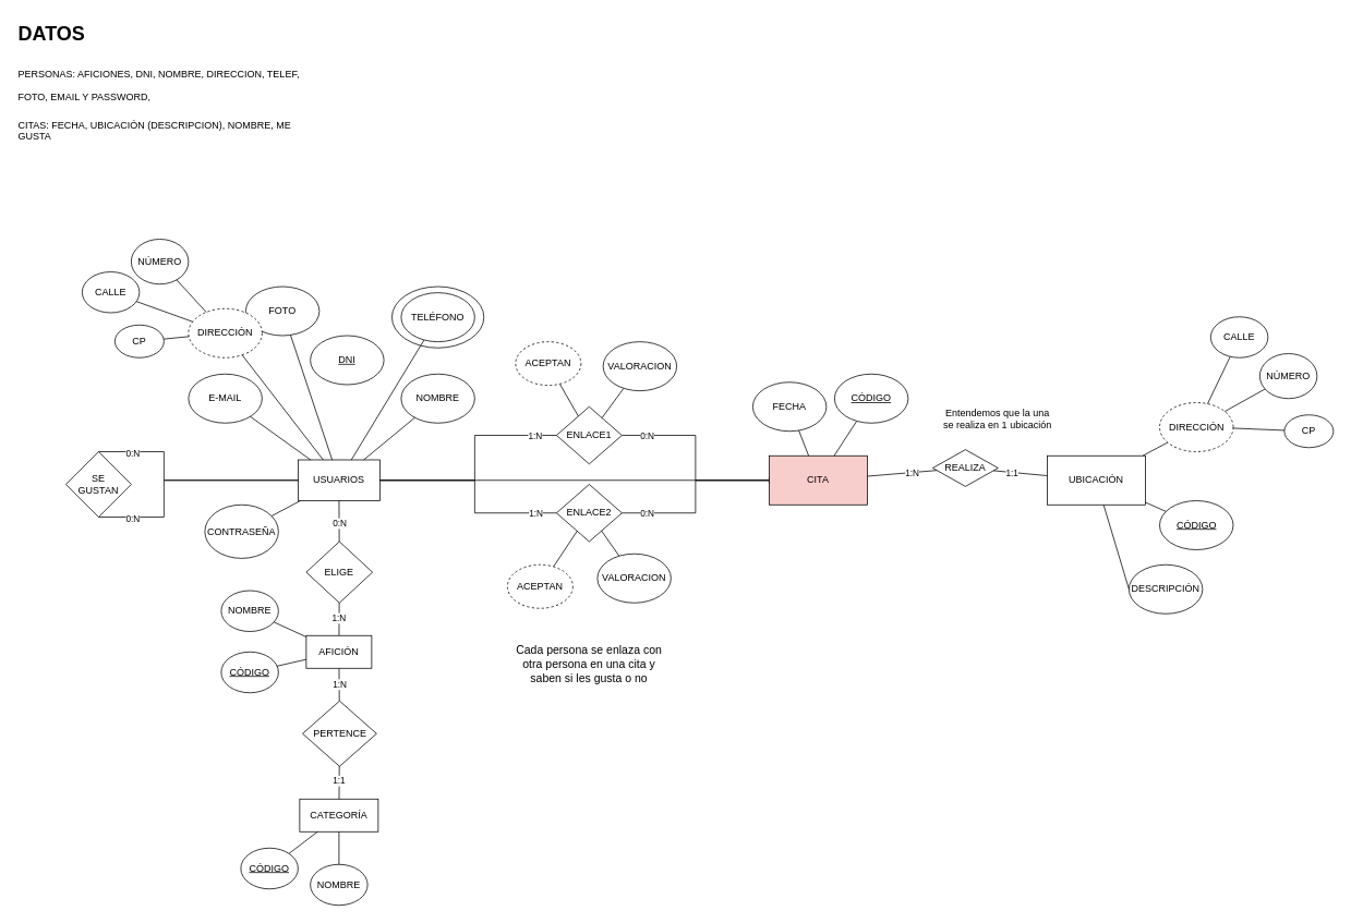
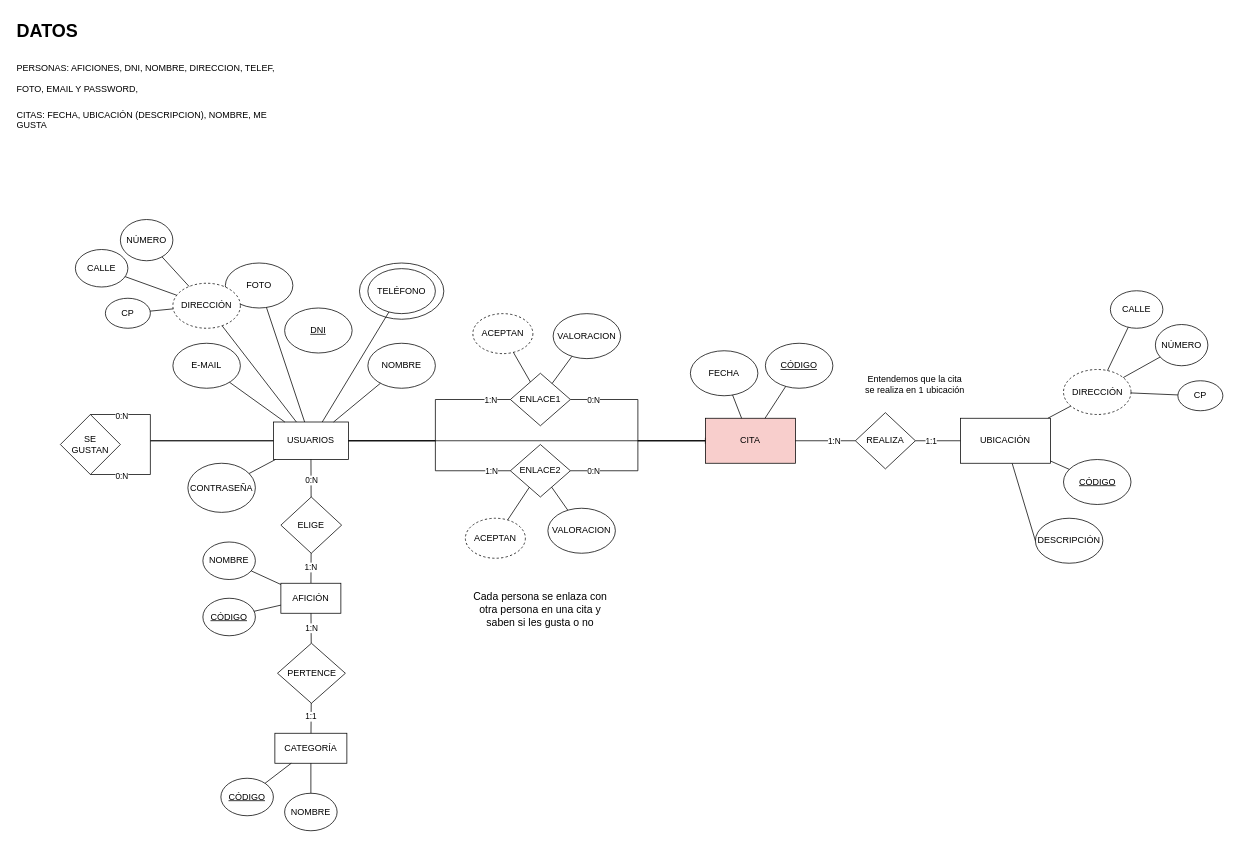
- <mxCell id="80" value="Entendemos que la una se realiza en 1 ubicación" style="text;html=1;align=center;verticalAlign=middle;whiteSpace=wrap;rounded=0;" parent="1" vertex="1"><mxGeometry x="1150" y="487" width="139" height="50" as="geometry" /></mxCell>
+ <mxCell id="80" value="Entendemos que la cita se realiza en 1 ubicación" style="text;html=1;align=center;verticalAlign=middle;whiteSpace=wrap;rounded=0;" parent="1" vertex="1"><mxGeometry x="1150" y="487" width="139" height="50" as="geometry" /></mxCell>
- <mxCell id="75" value="REALIZA" style="rhombus;whiteSpace=wrap;html=1;" parent="1" vertex="1"><mxGeometry x="1140" y="549.5" width="80" height="45" as="geometry" /></mxCell>
+ <mxCell id="75" value="REALIZA" style="rhombus;whiteSpace=wrap;html=1;" parent="1" vertex="1"><mxGeometry x="1140" y="549.5" width="80" height="75" as="geometry" /></mxCell>
